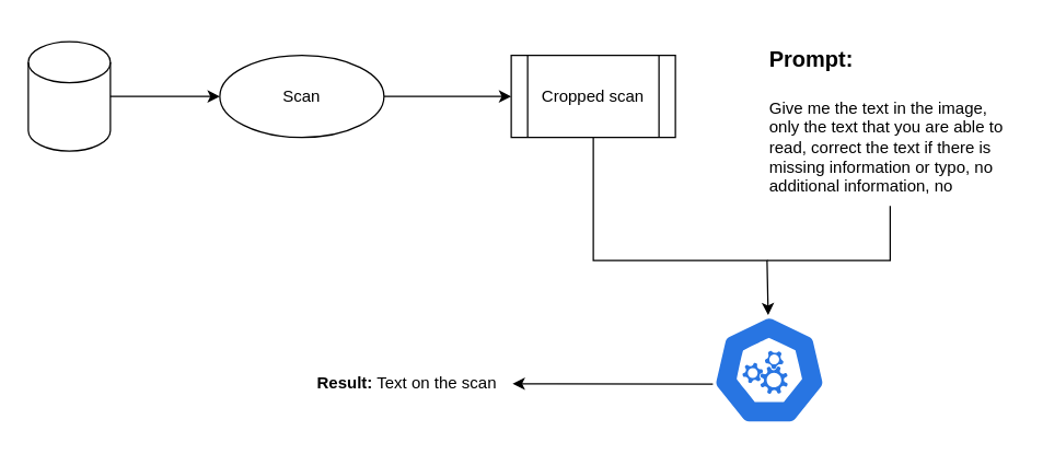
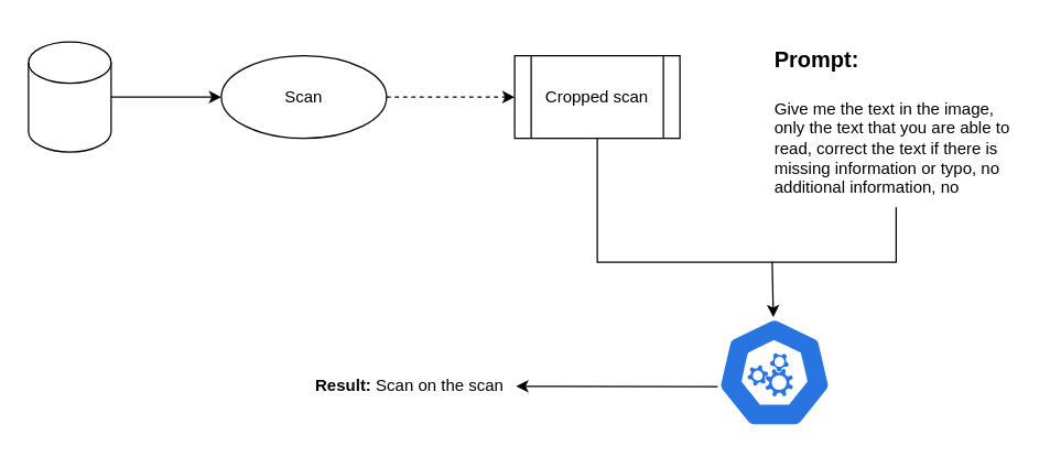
- <mxCell id="7" value="" style="endArrow=classic;html=1;rounded=0;exitX=1;exitY=0.5;exitDx=0;exitDy=0;entryX=0;entryY=0.5;entryDx=0;entryDy=0;" edge="1" parent="1" source="3" target="4"><mxGeometry width="50" height="50" relative="1" as="geometry"><mxPoint x="350" y="190" as="sourcePoint" /><mxPoint x="400" y="140" as="targetPoint" /></mxGeometry></mxCell>
+ <mxCell id="7" value="" style="endArrow=classic;html=1;rounded=0;exitX=1;exitY=0.5;exitDx=0;exitDy=0;entryX=0;entryY=0.5;entryDx=0;entryDy=0;dashed=1;" edge="1" parent="1" source="3" target="4"><mxGeometry width="50" height="50" relative="1" as="geometry"><mxPoint x="350" y="190" as="sourcePoint" /><mxPoint x="400" y="140" as="targetPoint" /></mxGeometry></mxCell>
- <mxCell id="12" value="&lt;b&gt;Result:&lt;/b&gt; Text on the scan" style="text;html=1;align=center;verticalAlign=middle;whiteSpace=wrap;rounded=0;" vertex="1" parent="1"><mxGeometry x="220" y="265" width="154" height="30" as="geometry" /></mxCell>
+ <mxCell id="12" value="&lt;b&gt;Result:&lt;/b&gt; Scan on the scan" style="text;html=1;align=center;verticalAlign=middle;whiteSpace=wrap;rounded=0;" vertex="1" parent="1"><mxGeometry x="220" y="265" width="154" height="30" as="geometry" /></mxCell>
